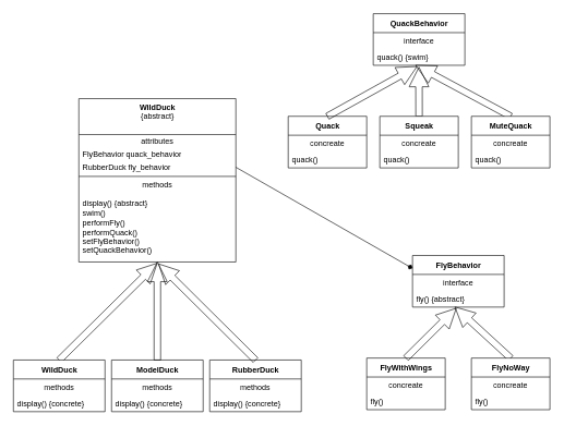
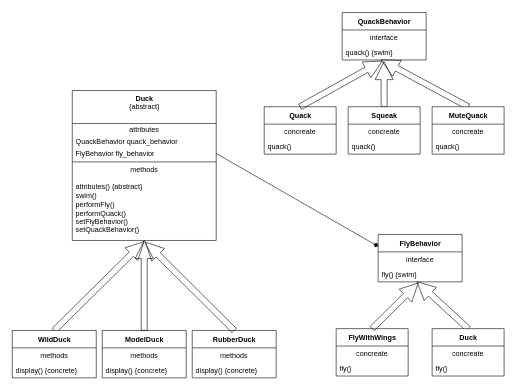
- <mxCell id="2" value="&lt;b&gt;WildDuck&lt;/b&gt;&lt;br&gt;{abstract}" style="swimlane;fontStyle=0;align=center;verticalAlign=top;childLayout=stackLayout;horizontal=1;startSize=55;horizontalStack=0;resizeParent=1;resizeParentMax=0;resizeLast=0;collapsible=0;marginBottom=0;html=1;" parent="1" vertex="1"><mxGeometry x="120" y="150" width="240" height="250" as="geometry" /></mxCell>
+ <mxCell id="2" value="&lt;b&gt;Duck&lt;/b&gt;&lt;br&gt;{abstract}" style="swimlane;fontStyle=0;align=center;verticalAlign=top;childLayout=stackLayout;horizontal=1;startSize=55;horizontalStack=0;resizeParent=1;resizeParentMax=0;resizeLast=0;collapsible=0;marginBottom=0;html=1;" parent="1" vertex="1"><mxGeometry x="120" y="150" width="240" height="250" as="geometry" /></mxCell>
- <mxCell id="4" value="FlyBehavior quack_behavior" style="text;html=1;strokeColor=none;fillColor=none;align=left;verticalAlign=middle;spacingLeft=4;spacingRight=4;overflow=hidden;rotatable=0;points=[[0,0.5],[1,0.5]];portConstraint=eastwest;" parent="2" vertex="1"><mxGeometry y="75" width="240" height="20" as="geometry" /></mxCell>
+ <mxCell id="4" value="QuackBehavior quack_behavior" style="text;html=1;strokeColor=none;fillColor=none;align=left;verticalAlign=middle;spacingLeft=4;spacingRight=4;overflow=hidden;rotatable=0;points=[[0,0.5],[1,0.5]];portConstraint=eastwest;" parent="2" vertex="1"><mxGeometry y="75" width="240" height="20" as="geometry" /></mxCell>
- <mxCell id="5" value="RubberDuck fly_behavior" style="text;html=1;strokeColor=none;fillColor=none;align=left;verticalAlign=middle;spacingLeft=4;spacingRight=4;overflow=hidden;rotatable=0;points=[[0,0.5],[1,0.5]];portConstraint=eastwest;" parent="2" vertex="1"><mxGeometry y="95" width="240" height="20" as="geometry" /></mxCell>
+ <mxCell id="5" value="FlyBehavior fly_behavior" style="text;html=1;strokeColor=none;fillColor=none;align=left;verticalAlign=middle;spacingLeft=4;spacingRight=4;overflow=hidden;rotatable=0;points=[[0,0.5],[1,0.5]];portConstraint=eastwest;" parent="2" vertex="1"><mxGeometry y="95" width="240" height="20" as="geometry" /></mxCell>
- <mxCell id="8" value="display() {abstract}&lt;br&gt;swim()&lt;br&gt;performFly()&lt;br&gt;performQuack()&lt;br&gt;setFlyBehavior()&lt;br&gt;setQuackBehavior()&lt;br&gt;" style="text;html=1;strokeColor=none;fillColor=none;align=left;verticalAlign=middle;spacingLeft=4;spacingRight=4;overflow=hidden;rotatable=0;points=[[0,0.5],[1,0.5]];portConstraint=eastwest;" parent="2" vertex="1"><mxGeometry y="143" width="240" height="107" as="geometry" /></mxCell>
+ <mxCell id="8" value="attributes() {abstract}&lt;br&gt;swim()&lt;br&gt;performFly()&lt;br&gt;performQuack()&lt;br&gt;setFlyBehavior()&lt;br&gt;setQuackBehavior()&lt;br&gt;" style="text;html=1;strokeColor=none;fillColor=none;align=left;verticalAlign=middle;spacingLeft=4;spacingRight=4;overflow=hidden;rotatable=0;points=[[0,0.5],[1,0.5]];portConstraint=eastwest;" parent="2" vertex="1"><mxGeometry y="143" width="240" height="107" as="geometry" /></mxCell>
- <mxCell id="24" value="fly() {abstract}" style="text;html=1;strokeColor=none;fillColor=none;align=left;verticalAlign=middle;spacingLeft=4;spacingRight=4;overflow=hidden;rotatable=0;points=[[0,0.5],[1,0.5]];portConstraint=eastwest;" parent="22" vertex="1"><mxGeometry y="54" width="140" height="25" as="geometry" /></mxCell>
+ <mxCell id="24" value="fly() {swim}" style="text;html=1;strokeColor=none;fillColor=none;align=left;verticalAlign=middle;spacingLeft=4;spacingRight=4;overflow=hidden;rotatable=0;points=[[0,0.5],[1,0.5]];portConstraint=eastwest;" parent="22" vertex="1"><mxGeometry y="54" width="140" height="25" as="geometry" /></mxCell>
- <mxCell id="28" value="FlyNoWay" style="swimlane;fontStyle=1;align=center;verticalAlign=middle;childLayout=stackLayout;horizontal=1;startSize=29;horizontalStack=0;resizeParent=1;resizeParentMax=0;resizeLast=0;collapsible=0;marginBottom=0;html=1;" parent="1" vertex="1"><mxGeometry x="720" y="547" width="120" height="79" as="geometry" /></mxCell>
+ <mxCell id="28" value="Duck" style="swimlane;fontStyle=1;align=center;verticalAlign=middle;childLayout=stackLayout;horizontal=1;startSize=29;horizontalStack=0;resizeParent=1;resizeParentMax=0;resizeLast=0;collapsible=0;marginBottom=0;html=1;" parent="1" vertex="1"><mxGeometry x="720" y="547" width="120" height="79" as="geometry" /></mxCell>
